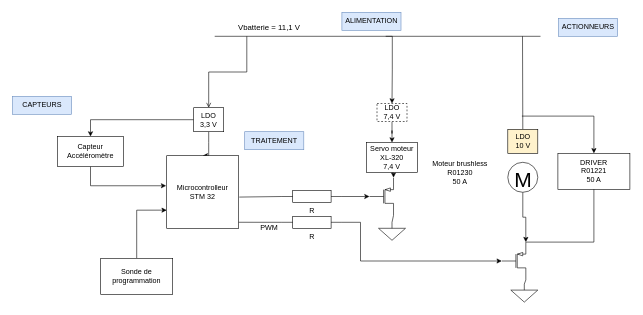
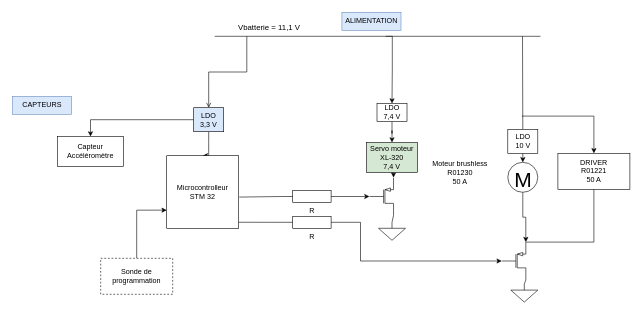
- <mxCell id="30" value="ACTIONNEURS" style="text;html=1;strokeColor=#6c8ebf;fillColor=#dae8fc;align=center;verticalAlign=middle;whiteSpace=wrap;rounded=0;" vertex="1" parent="1"><mxGeometry x="930" y="30" width="98.5" height="30" as="geometry" /></mxCell>
- <mxCell id="36" value="LDO&lt;br&gt;7,4 V" style="rounded=0;whiteSpace=wrap;html=1;dashed=1;" vertex="1" parent="1"><mxGeometry x="627.5" y="172" width="50" height="30" as="geometry" /></mxCell>
+ <mxCell id="36" value="LDO&lt;br&gt;7,4 V" style="rounded=0;whiteSpace=wrap;html=1;" vertex="1" parent="1"><mxGeometry x="627.5" y="172" width="50" height="30" as="geometry" /></mxCell>
- <mxCell id="7" value="LDO&lt;br&gt;3,3 V" style="rounded=0;whiteSpace=wrap;html=1;" vertex="1" parent="1"><mxGeometry x="322" y="179" width="50" height="40" as="geometry" /></mxCell>
+ <mxCell id="7" value="LDO&lt;br&gt;3,3 V" style="rounded=0;whiteSpace=wrap;html=1;fillColor=#dae8fc;" vertex="1" parent="1"><mxGeometry x="322" y="179" width="50" height="40" as="geometry" /></mxCell>
- <mxCell id="31" value="TRAITEMENT" style="text;html=1;strokeColor=#6c8ebf;fillColor=#dae8fc;align=center;verticalAlign=middle;whiteSpace=wrap;rounded=0;" vertex="1" parent="1"><mxGeometry x="407" y="219" width="98.5" height="30" as="geometry" /></mxCell>
- <mxCell id="21" value="LDO&lt;br&gt;10&amp;nbsp;V" style="rounded=0;whiteSpace=wrap;html=1;fillColor=#fff2cc;" vertex="1" parent="1"><mxGeometry x="845.5" y="215" width="50" height="40" as="geometry" /></mxCell>
+ <mxCell id="21" value="LDO&lt;br&gt;10&amp;nbsp;V" style="rounded=0;whiteSpace=wrap;html=1;" vertex="1" parent="1"><mxGeometry x="845.5" y="215" width="50" height="40" as="geometry" /></mxCell>
+ <mxCell id="20" style="edgeStyle=orthogonalEdgeStyle;rounded=0;orthogonalLoop=1;jettySize=auto;html=1;exitX=0.5;exitY=1;exitDx=0;exitDy=0;entryX=0.5;entryY=0;entryDx=0;entryDy=0;entryPerimeter=0;" edge="1" parent="1" source="21" target="23"><mxGeometry relative="1" as="geometry" /></mxCell>
- <mxCell id="29" value="Servo moteur&lt;br&gt;XL-320&lt;br&gt;7,4 V" style="rounded=0;whiteSpace=wrap;html=1;" vertex="1" parent="1"><mxGeometry x="610.25" y="237" width="84.5" height="50" as="geometry" /></mxCell>
+ <mxCell id="29" value="Servo moteur&lt;br&gt;XL-320&lt;br&gt;7,4 V" style="rounded=0;whiteSpace=wrap;html=1;fillColor=#d5e8d4;" vertex="1" parent="1"><mxGeometry x="610.25" y="237" width="84.5" height="50" as="geometry" /></mxCell>
- <mxCell id="11" style="edgeStyle=orthogonalEdgeStyle;rounded=0;orthogonalLoop=1;jettySize=auto;html=1;exitX=0.5;exitY=1;exitDx=0;exitDy=0;entryX=-0.008;entryY=0.414;entryDx=0;entryDy=0;entryPerimeter=0;" edge="1" parent="1" source="12" target="8"><mxGeometry relative="1" as="geometry" /></mxCell>
- <mxCell id="15" value="PWM" style="text;html=1;strokeColor=none;fillColor=none;align=center;verticalAlign=middle;whiteSpace=wrap;rounded=0;" vertex="1" parent="1"><mxGeometry x="433" y="370" width="30" height="20" as="geometry" /></mxCell>
- <mxCell id="10" value="Sonde de programmation" style="rounded=0;whiteSpace=wrap;html=1;" vertex="1" parent="1"><mxGeometry x="167" y="430" width="120" height="60" as="geometry" /></mxCell>
+ <mxCell id="10" value="Sonde de programmation" style="rounded=0;whiteSpace=wrap;html=1;dashed=1;" vertex="1" parent="1"><mxGeometry x="167" y="430" width="120" height="60" as="geometry" /></mxCell>
